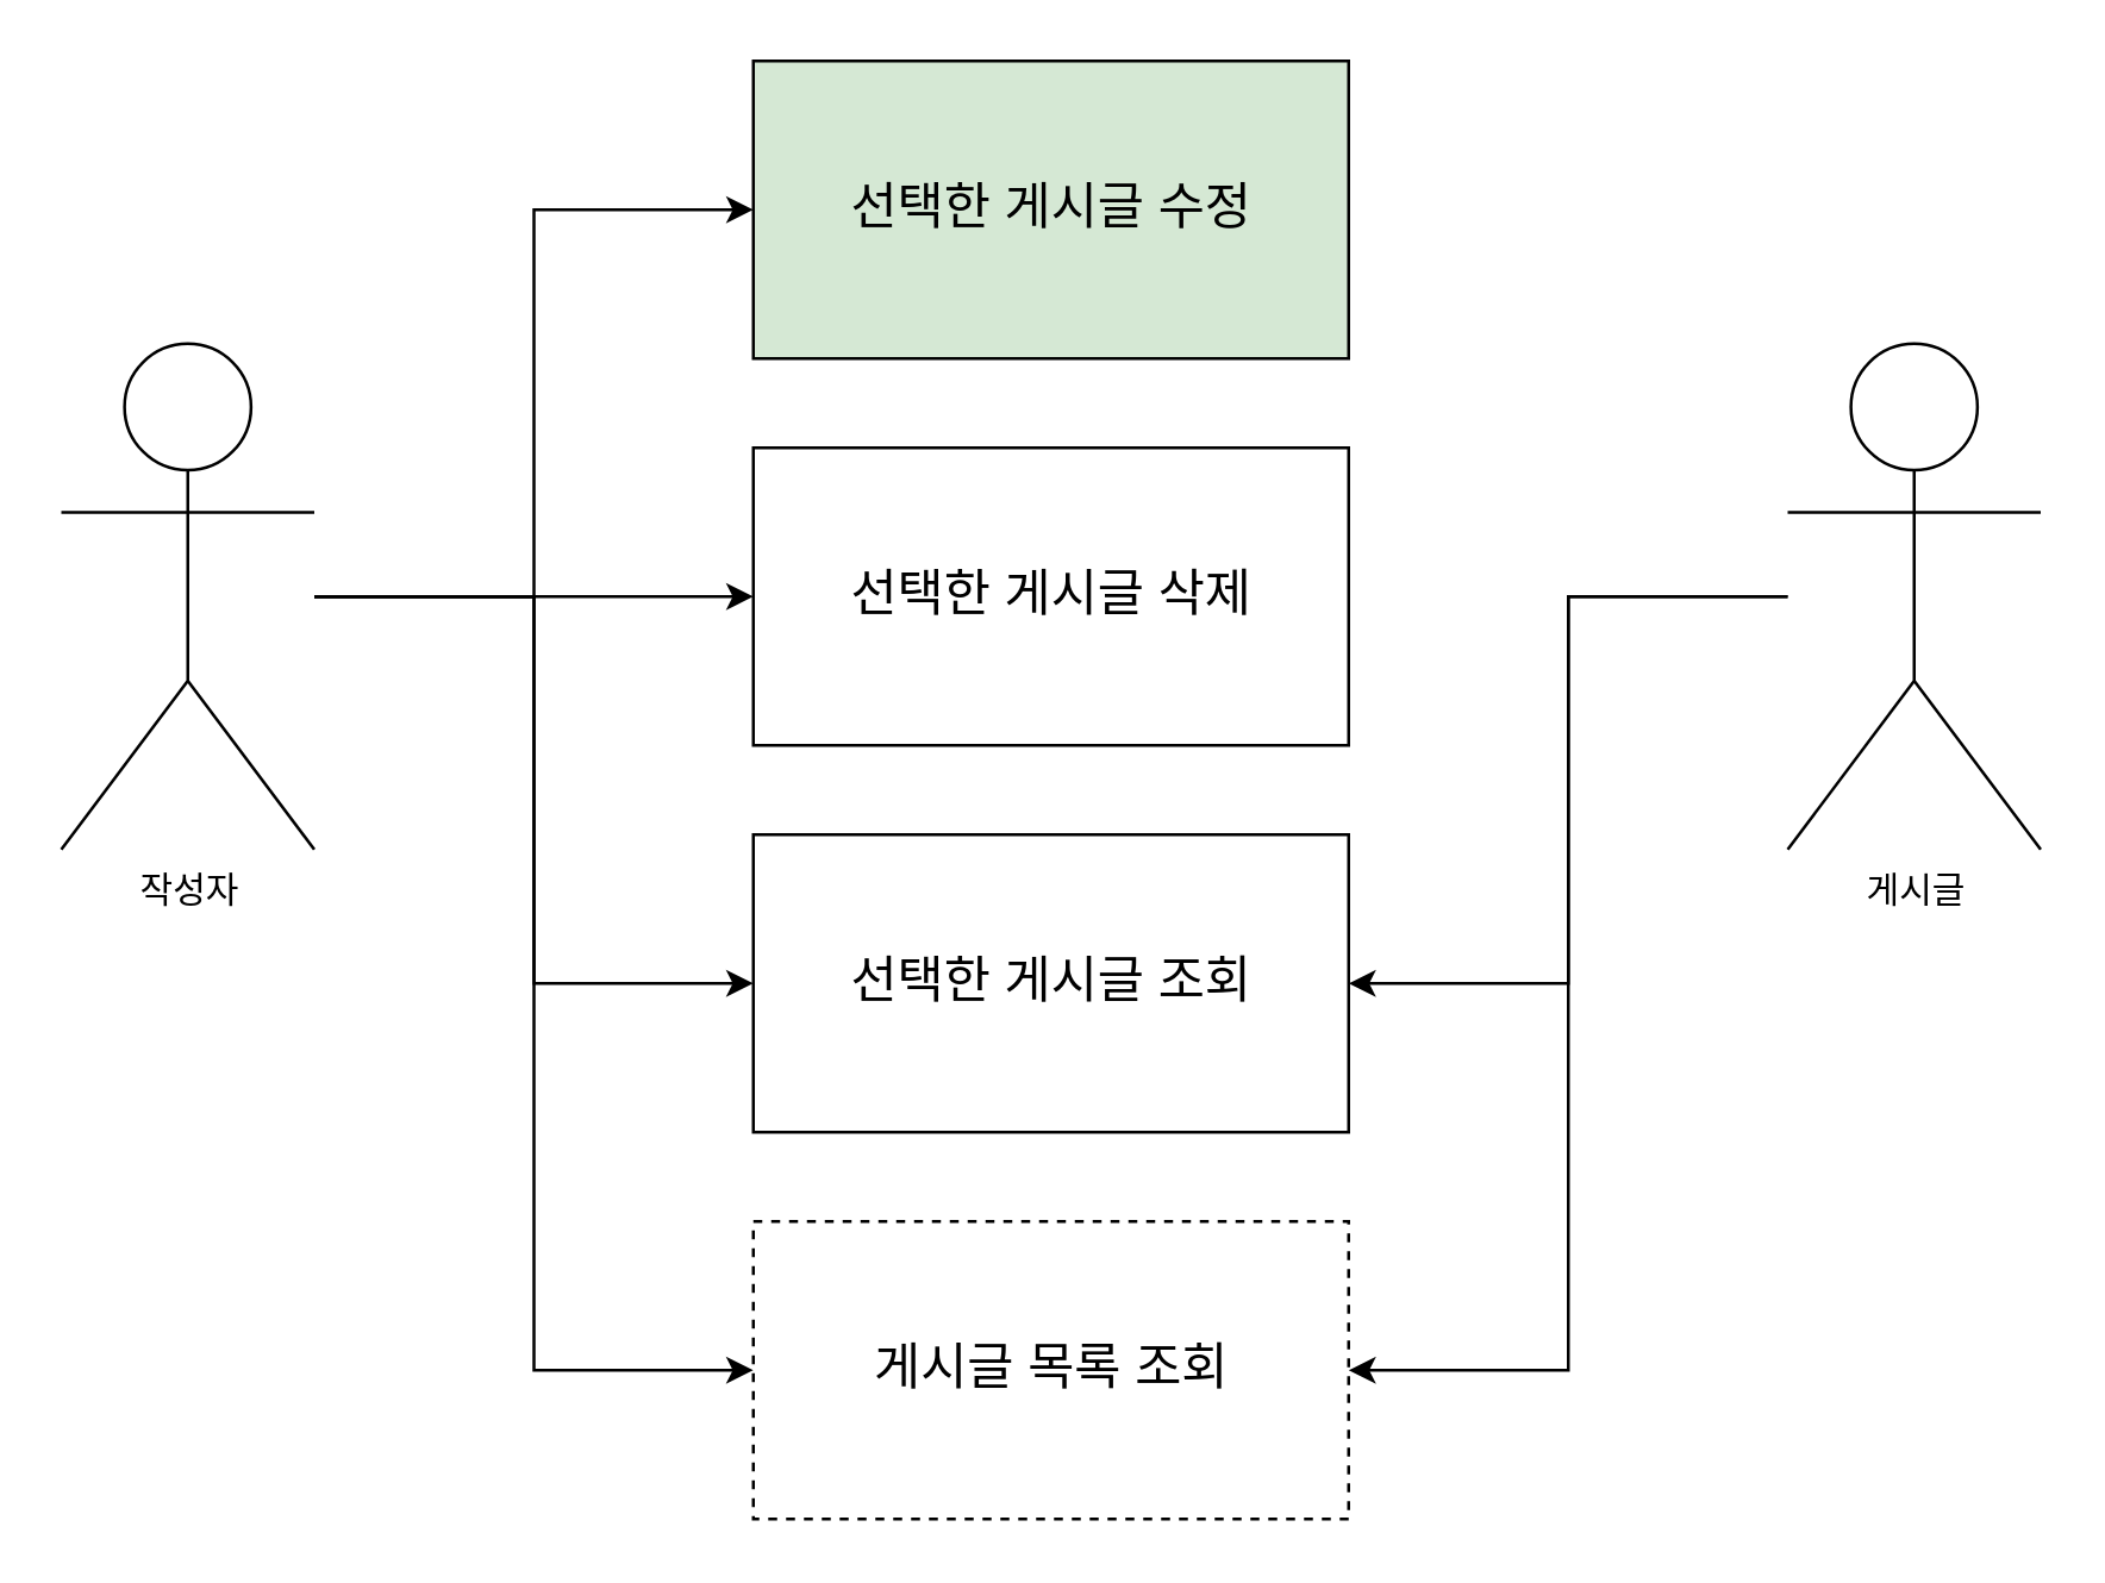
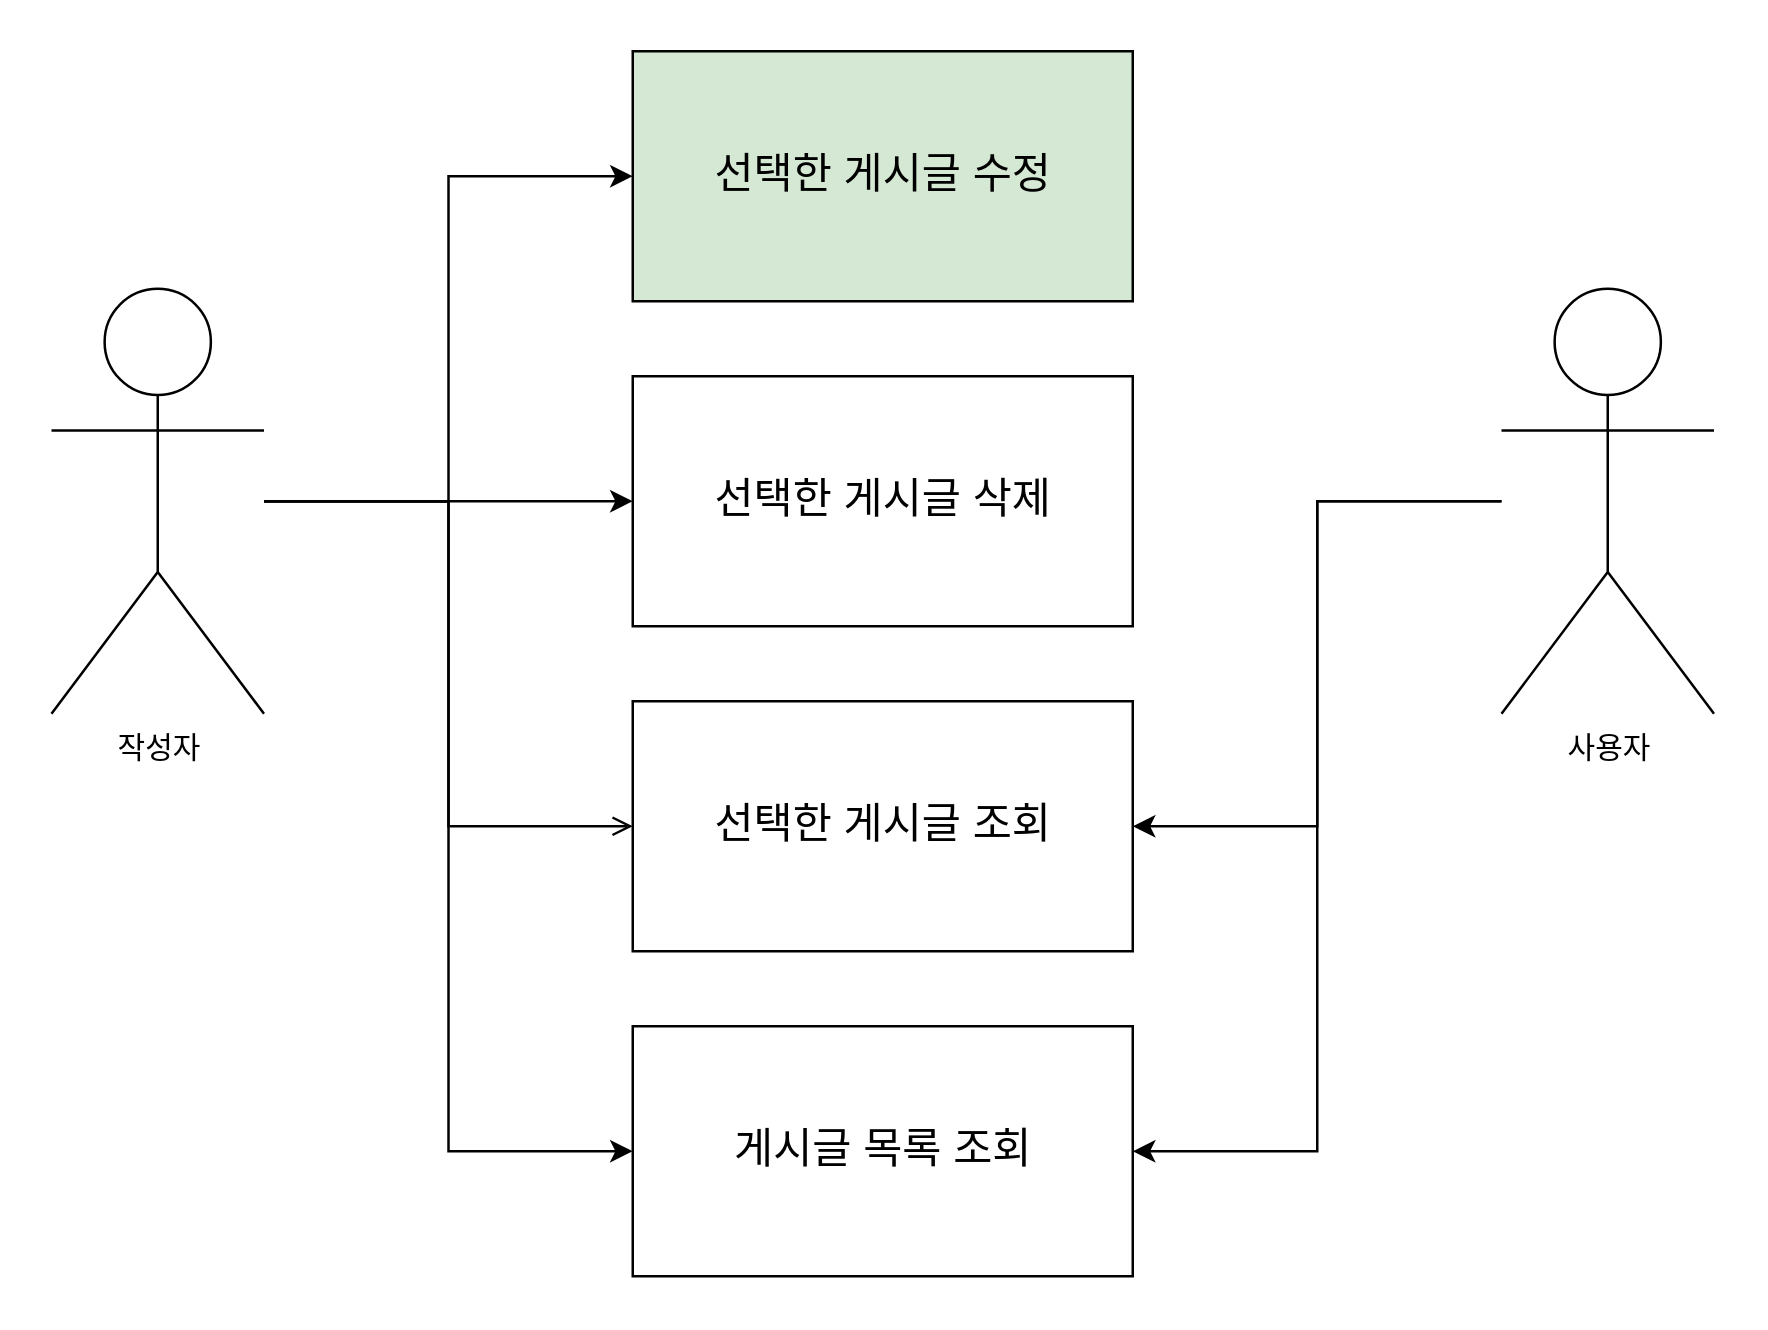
- <mxCell id="9" value="게시글" style="shape=umlActor;verticalLabelPosition=bottom;verticalAlign=top;html=1;outlineConnect=0;" vertex="1" parent="1"><mxGeometry x="600" y="115" width="85" height="170" as="geometry" /></mxCell>
+ <mxCell id="9" value="사용자" style="shape=umlActor;verticalLabelPosition=bottom;verticalAlign=top;html=1;outlineConnect=0;" vertex="1" parent="1"><mxGeometry x="600" y="115" width="85" height="170" as="geometry" /></mxCell>
- <mxCell id="4" style="edgeStyle=orthogonalEdgeStyle;rounded=0;orthogonalLoop=1;jettySize=auto;html=1;entryX=0;entryY=0.5;entryDx=0;entryDy=0;" edge="1" parent="1" source="6" target="12"><mxGeometry relative="1" as="geometry" /></mxCell>
+ <mxCell id="4" style="edgeStyle=orthogonalEdgeStyle;rounded=0;orthogonalLoop=1;jettySize=auto;html=1;entryX=0;entryY=0.5;entryDx=0;entryDy=0;endArrow=open;" edge="1" parent="1" source="6" target="12"><mxGeometry relative="1" as="geometry" /></mxCell>
- <mxCell id="13" value="게시글 목록 조회" style="rounded=0;whiteSpace=wrap;html=1;fontSize=17;dashed=1;" vertex="1" parent="1"><mxGeometry x="252.5" y="410" width="200" height="100" as="geometry" /></mxCell>
+ <mxCell id="13" value="게시글 목록 조회" style="rounded=0;whiteSpace=wrap;html=1;fontSize=17;" vertex="1" parent="1"><mxGeometry x="252.5" y="410" width="200" height="100" as="geometry" /></mxCell>
